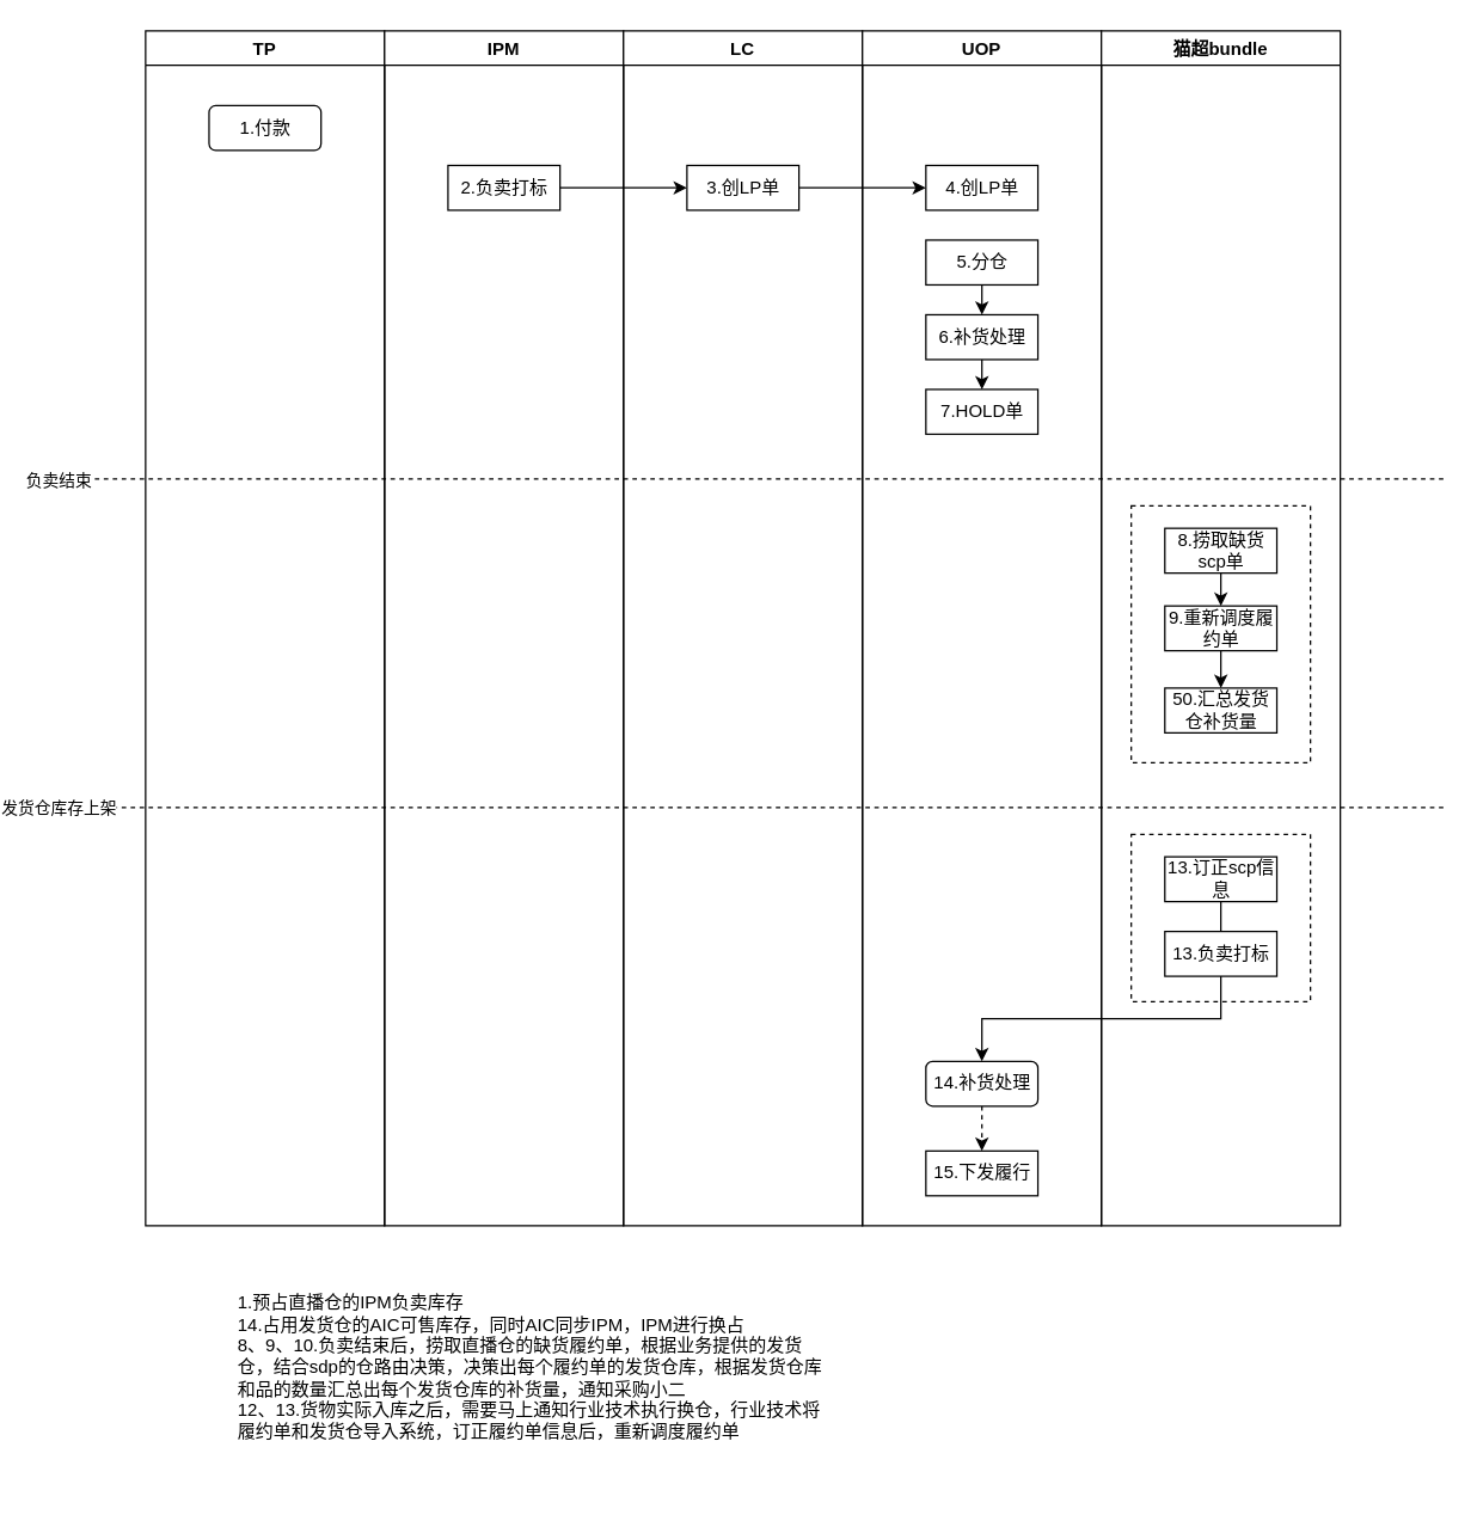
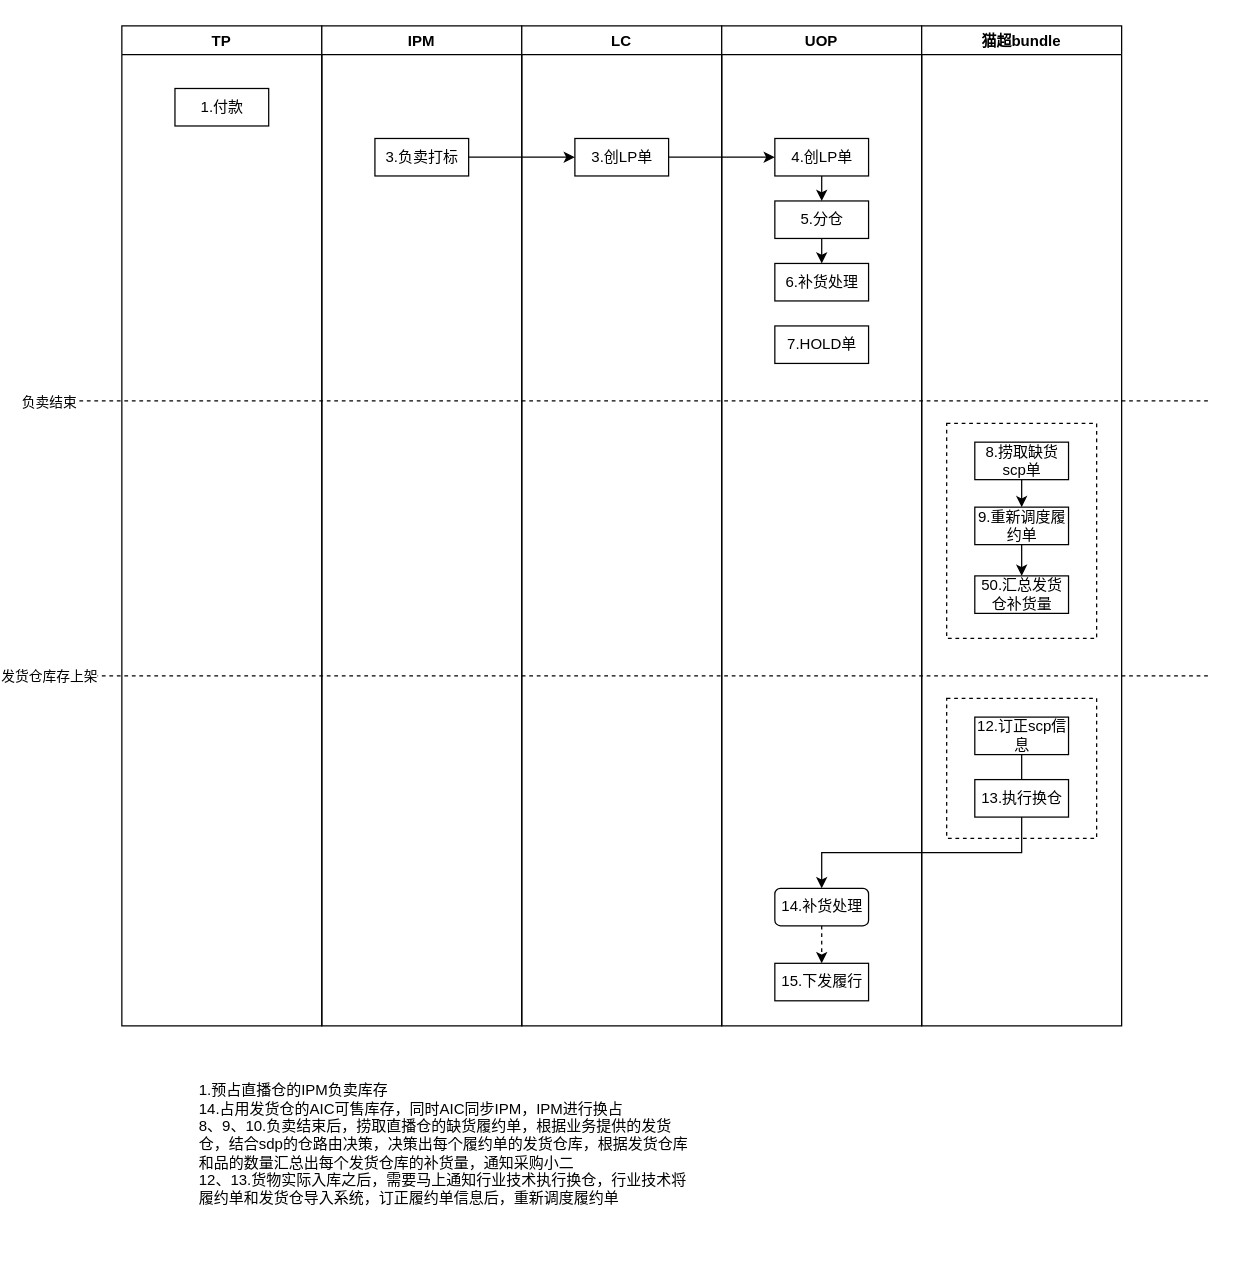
- <mxCell id="3" value="1.付款" style="whiteSpace=wrap;html=1;rounded=1;" vertex="1" parent="2"><mxGeometry x="42.5" y="50" width="75" height="30" as="geometry" /></mxCell>
+ <mxCell id="3" value="1.付款" style="rounded=0;whiteSpace=wrap;html=1;" vertex="1" parent="2"><mxGeometry x="42.5" y="50" width="75" height="30" as="geometry" /></mxCell>
- <mxCell id="7" value="2.负卖打标" style="rounded=0;whiteSpace=wrap;html=1;" vertex="1" parent="6"><mxGeometry x="42.5" y="90" width="75" height="30" as="geometry" /></mxCell>
+ <mxCell id="7" value="3.负卖打标" style="rounded=0;whiteSpace=wrap;html=1;" vertex="1" parent="6"><mxGeometry x="42.5" y="90" width="75" height="30" as="geometry" /></mxCell>
+ <mxCell id="11" style="edgeStyle=orthogonalEdgeStyle;rounded=0;orthogonalLoop=1;jettySize=auto;html=1;exitX=0.5;exitY=1;exitDx=0;exitDy=0;entryX=0.5;entryY=0;entryDx=0;entryDy=0;" edge="1" parent="10" source="12" target="14"><mxGeometry relative="1" as="geometry" /></mxCell>
- <mxCell id="15" style="edgeStyle=orthogonalEdgeStyle;rounded=0;orthogonalLoop=1;jettySize=auto;html=1;exitX=0.5;exitY=1;exitDx=0;exitDy=0;entryX=0.5;entryY=0;entryDx=0;entryDy=0;" edge="1" parent="10" source="16" target="17"><mxGeometry relative="1" as="geometry" /></mxCell>
- <mxCell id="27" value="13.订正scp信息" style="rounded=0;whiteSpace=wrap;html=1;" vertex="1" parent="21"><mxGeometry x="42.5" y="553" width="75" height="30" as="geometry" /></mxCell>
+ <mxCell id="27" value="12.订正scp信息" style="rounded=0;whiteSpace=wrap;html=1;" vertex="1" parent="21"><mxGeometry x="42.5" y="553" width="75" height="30" as="geometry" /></mxCell>
- <mxCell id="31" value="13.负卖打标" style="rounded=0;whiteSpace=wrap;html=1;" vertex="1" parent="21"><mxGeometry x="42.5" y="603" width="75" height="30" as="geometry" /></mxCell>
+ <mxCell id="31" value="13.执行换仓" style="rounded=0;whiteSpace=wrap;html=1;" vertex="1" parent="21"><mxGeometry x="42.5" y="603" width="75" height="30" as="geometry" /></mxCell>
